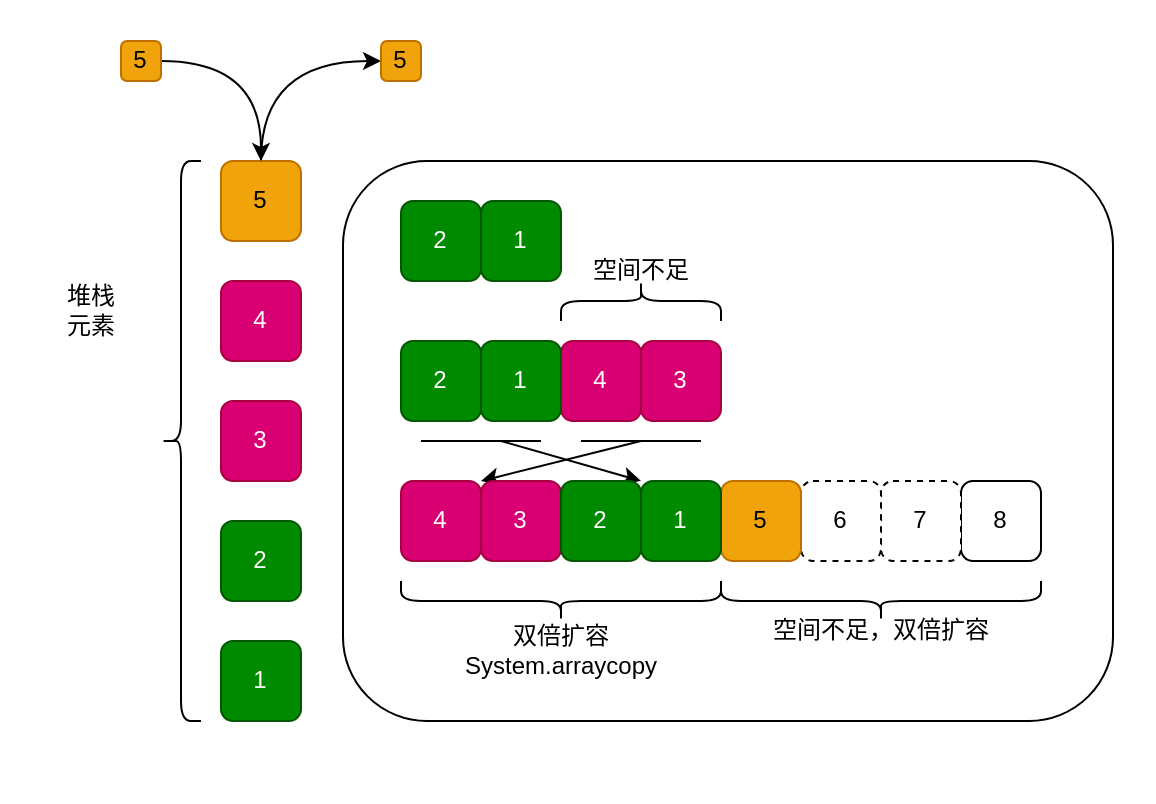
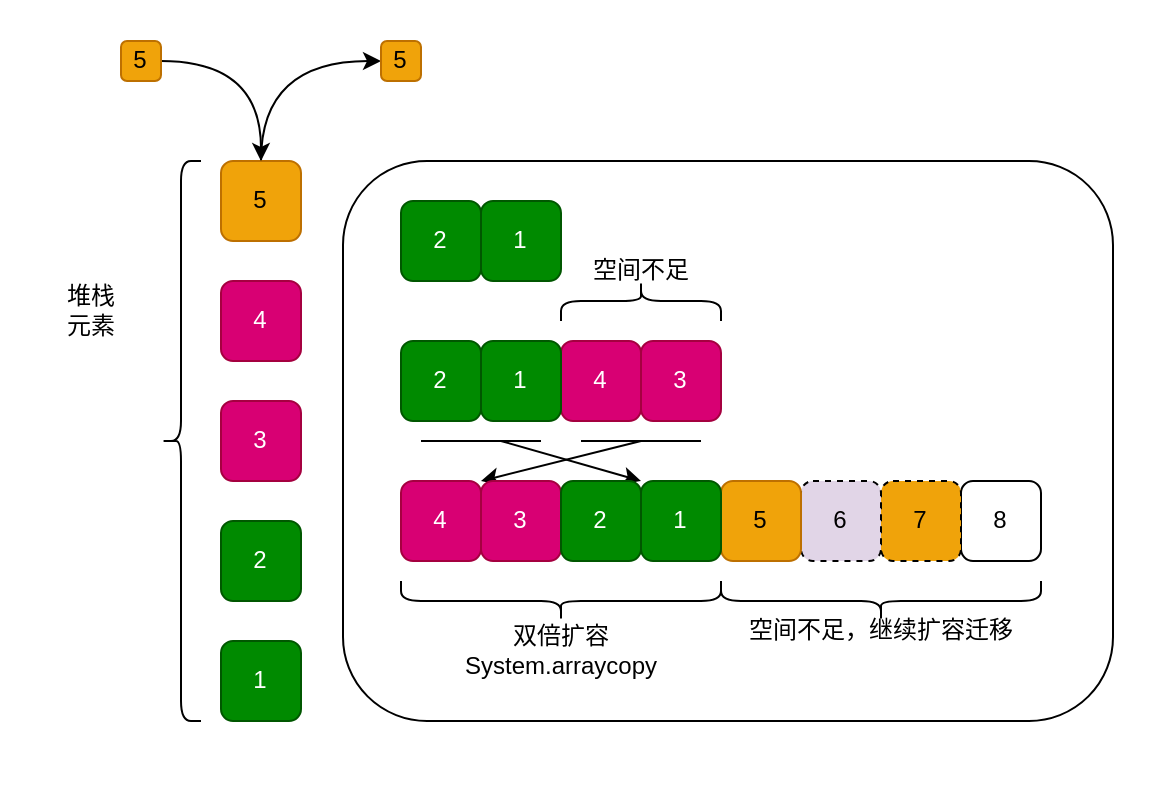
- <mxCell id="27" value="6" style="whiteSpace=wrap;html=1;aspect=fixed;rounded=1;dashed=1;" vertex="1" parent="1"><mxGeometry x="400" y="240" width="40" height="40" as="geometry" /></mxCell>
+ <mxCell id="27" value="6" style="whiteSpace=wrap;html=1;aspect=fixed;rounded=1;dashed=1;fillColor=#e1d5e7;" vertex="1" parent="1"><mxGeometry x="400" y="240" width="40" height="40" as="geometry" /></mxCell>
- <mxCell id="26" value="7" style="whiteSpace=wrap;html=1;aspect=fixed;rounded=1;dashed=1;" vertex="1" parent="1"><mxGeometry x="440" y="240" width="40" height="40" as="geometry" /></mxCell>
+ <mxCell id="26" value="7" style="whiteSpace=wrap;html=1;aspect=fixed;rounded=1;dashed=1;fillColor=#f0a30a;" vertex="1" parent="1"><mxGeometry x="440" y="240" width="40" height="40" as="geometry" /></mxCell>
- <mxCell id="37" value="空间不足，双倍扩容" style="text;html=1;align=center;verticalAlign=middle;resizable=0;points=[];autosize=1;strokeColor=none;fillColor=none;" vertex="1" parent="1"><mxGeometry x="360" y="300" width="160" height="30" as="geometry" /></mxCell>
+ <mxCell id="37" value="空间不足，继续扩容迁移" style="text;html=1;align=center;verticalAlign=middle;resizable=0;points=[];autosize=1;strokeColor=none;fillColor=none;" vertex="1" parent="1"><mxGeometry x="360" y="300" width="160" height="30" as="geometry" /></mxCell>
